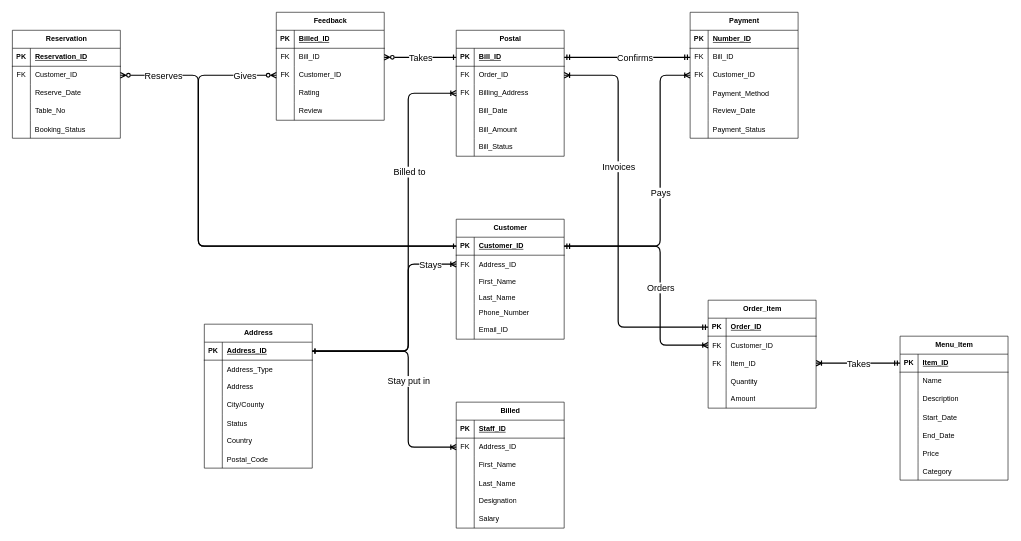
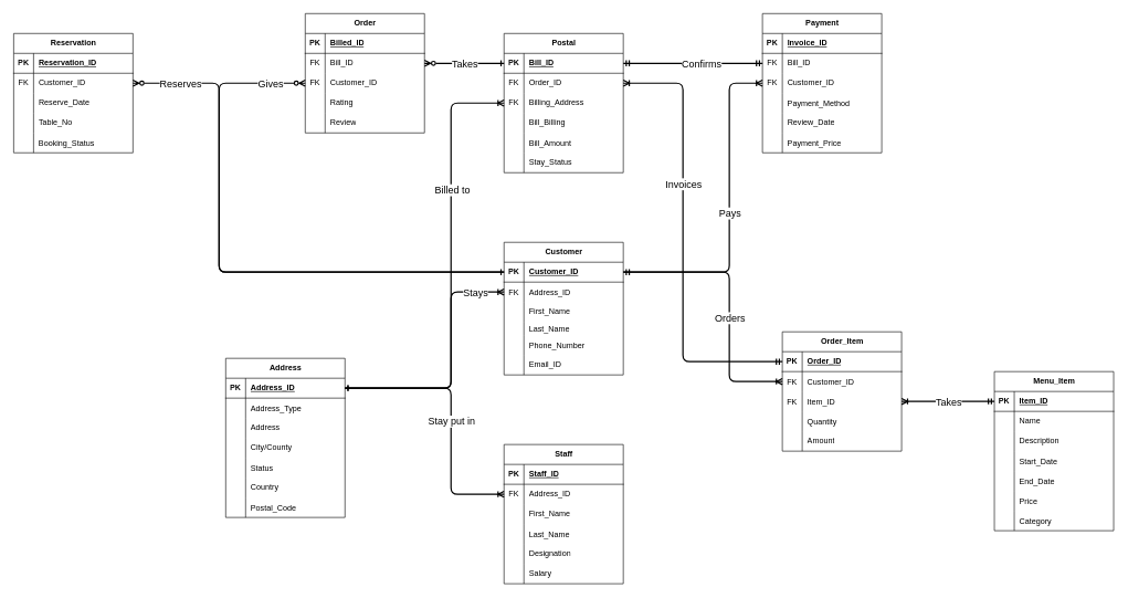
- <mxCell id="113" value="Feedback" style="shape=table;startSize=30;container=1;collapsible=1;childLayout=tableLayout;fixedRows=1;rowLines=0;fontStyle=1;align=center;resizeLast=1;html=1;" vertex="1" parent="1"><mxGeometry x="460" y="20" width="180" height="180" as="geometry" /></mxCell>
+ <mxCell id="113" value="Order" style="shape=table;startSize=30;container=1;collapsible=1;childLayout=tableLayout;fixedRows=1;rowLines=0;fontStyle=1;align=center;resizeLast=1;html=1;" vertex="1" parent="1"><mxGeometry x="460" y="20" width="180" height="180" as="geometry" /></mxCell>
- <mxCell id="166" value="Number_ID" style="shape=partialRectangle;connectable=0;fillColor=none;top=0;left=0;bottom=0;right=0;align=left;spacingLeft=6;fontStyle=5;overflow=hidden;whiteSpace=wrap;html=1;" vertex="1" parent="164"><mxGeometry x="30" width="150" height="30" as="geometry"><mxRectangle width="150" height="30" as="alternateBounds" /></mxGeometry></mxCell>
+ <mxCell id="166" value="Invoice_ID" style="shape=partialRectangle;connectable=0;fillColor=none;top=0;left=0;bottom=0;right=0;align=left;spacingLeft=6;fontStyle=5;overflow=hidden;whiteSpace=wrap;html=1;" vertex="1" parent="164"><mxGeometry x="30" width="150" height="30" as="geometry"><mxRectangle width="150" height="30" as="alternateBounds" /></mxGeometry></mxCell>
- <mxCell id="90" value="Bill_Date" style="shape=partialRectangle;connectable=0;fillColor=none;top=0;left=0;bottom=0;right=0;align=left;spacingLeft=6;overflow=hidden;whiteSpace=wrap;html=1;" vertex="1" parent="88"><mxGeometry x="30" width="150" height="30" as="geometry"><mxRectangle width="150" height="30" as="alternateBounds" /></mxGeometry></mxCell>
+ <mxCell id="90" value="Bill_Billing" style="shape=partialRectangle;connectable=0;fillColor=none;top=0;left=0;bottom=0;right=0;align=left;spacingLeft=6;overflow=hidden;whiteSpace=wrap;html=1;" vertex="1" parent="88"><mxGeometry x="30" width="150" height="30" as="geometry"><mxRectangle width="150" height="30" as="alternateBounds" /></mxGeometry></mxCell>
- <mxCell id="181" value="Payment_Status" style="shape=partialRectangle;connectable=0;fillColor=none;top=0;left=0;bottom=0;right=0;align=left;spacingLeft=6;overflow=hidden;" vertex="1" parent="179"><mxGeometry x="30" width="150" height="30" as="geometry"><mxRectangle width="150" height="30" as="alternateBounds" /></mxGeometry></mxCell>
+ <mxCell id="181" value="Payment_Price" style="shape=partialRectangle;connectable=0;fillColor=none;top=0;left=0;bottom=0;right=0;align=left;spacingLeft=6;overflow=hidden;" vertex="1" parent="179"><mxGeometry x="30" width="150" height="30" as="geometry"><mxRectangle width="150" height="30" as="alternateBounds" /></mxGeometry></mxCell>
- <mxCell id="96" value="Bill_Status" style="shape=partialRectangle;connectable=0;fillColor=none;top=0;left=0;bottom=0;right=0;align=left;spacingLeft=6;overflow=hidden;whiteSpace=wrap;html=1;" vertex="1" parent="94"><mxGeometry x="30" width="150" height="30" as="geometry"><mxRectangle width="150" height="30" as="alternateBounds" /></mxGeometry></mxCell>
+ <mxCell id="96" value="Stay_Status" style="shape=partialRectangle;connectable=0;fillColor=none;top=0;left=0;bottom=0;right=0;align=left;spacingLeft=6;overflow=hidden;whiteSpace=wrap;html=1;" vertex="1" parent="94"><mxGeometry x="30" width="150" height="30" as="geometry"><mxRectangle width="150" height="30" as="alternateBounds" /></mxGeometry></mxCell>
- <mxCell id="43" value="Billed" style="shape=table;startSize=30;container=1;collapsible=1;childLayout=tableLayout;fixedRows=1;rowLines=0;fontStyle=1;align=center;resizeLast=1;html=1;" vertex="1" parent="1"><mxGeometry x="760" y="670" width="180" height="210" as="geometry" /></mxCell>
+ <mxCell id="43" value="Staff" style="shape=table;startSize=30;container=1;collapsible=1;childLayout=tableLayout;fixedRows=1;rowLines=0;fontStyle=1;align=center;resizeLast=1;html=1;" vertex="1" parent="1"><mxGeometry x="760" y="670" width="180" height="210" as="geometry" /></mxCell>
